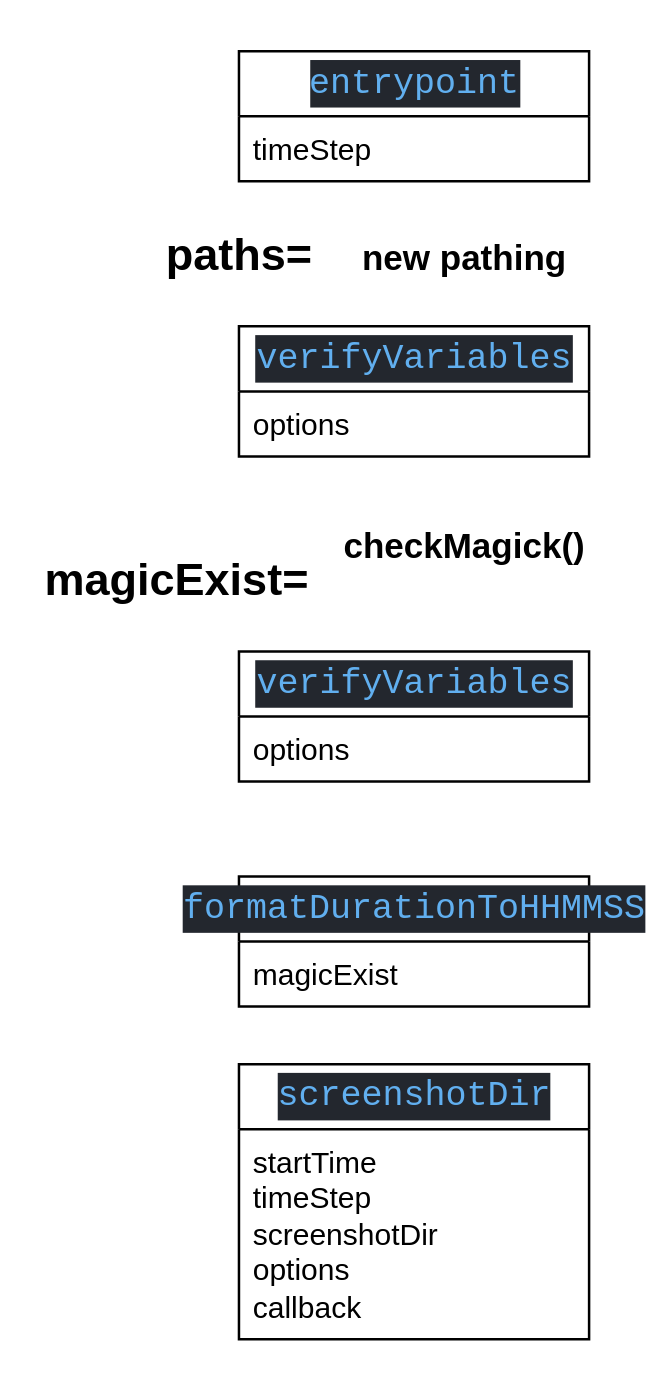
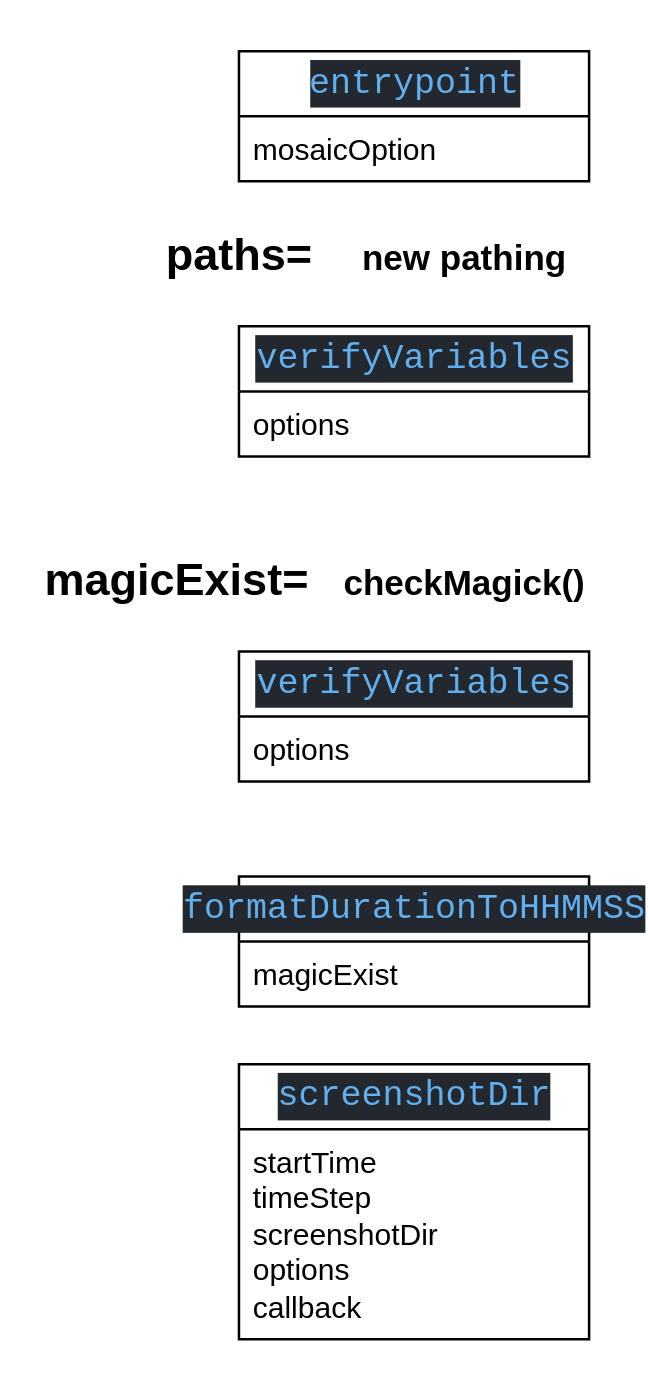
- <mxCell id="3" value="timeStep" style="text;strokeColor=none;fillColor=none;align=left;verticalAlign=top;spacingLeft=4;spacingRight=4;overflow=hidden;rotatable=0;points=[[0,0.5],[1,0.5]];portConstraint=eastwest;whiteSpace=wrap;html=1;" vertex="1" parent="2"><mxGeometry y="26" width="140" height="26" as="geometry" /></mxCell>
+ <mxCell id="3" value="mosaicOption" style="text;strokeColor=none;fillColor=none;align=left;verticalAlign=top;spacingLeft=4;spacingRight=4;overflow=hidden;rotatable=0;points=[[0,0.5],[1,0.5]];portConstraint=eastwest;whiteSpace=wrap;html=1;" vertex="1" parent="2"><mxGeometry y="26" width="140" height="26" as="geometry" /></mxCell>
- <mxCell id="8" value="&lt;font style=&quot;font-size: 14px;&quot;&gt;checkMagick()&lt;/font&gt;" style="text;strokeColor=none;fillColor=none;html=1;fontSize=24;fontStyle=1;verticalAlign=middle;align=center;" vertex="1" parent="1"><mxGeometry x="135" y="195" width="100" height="40" as="geometry" /></mxCell>
+ <mxCell id="8" value="&lt;font style=&quot;font-size: 14px;&quot;&gt;checkMagick()&lt;/font&gt;" style="text;strokeColor=none;fillColor=none;html=1;fontSize=24;fontStyle=1;verticalAlign=middle;align=center;" vertex="1" parent="1"><mxGeometry x="135" y="210" width="100" height="40" as="geometry" /></mxCell>
